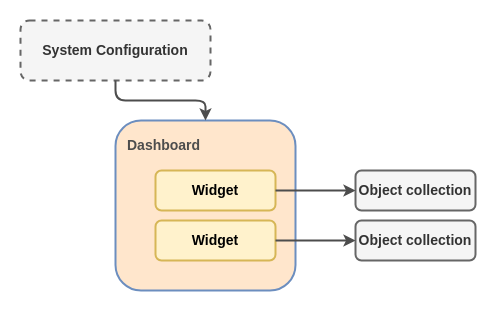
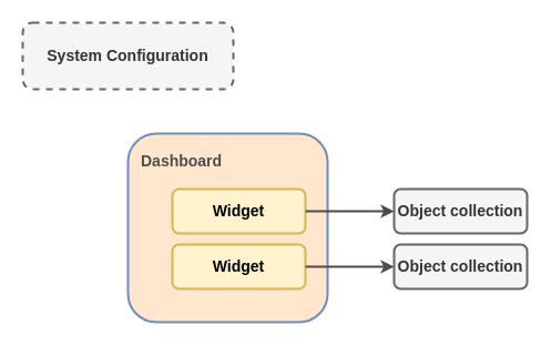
- <mxCell id="10" value="" style="endArrow=classic;html=1;rounded=1;fontSize=14;fontColor=#4D4D4D;strokeColor=#4D4D4D;strokeWidth=2;edgeStyle=orthogonalEdgeStyle;exitX=0.5;exitY=1;exitDx=0;exitDy=0;" parent="1" source="9" target="3" edge="1"><mxGeometry width="50" height="50" relative="1" as="geometry"><mxPoint x="250" y="460" as="sourcePoint" /><mxPoint x="300" y="410" as="targetPoint" /></mxGeometry></mxCell>
